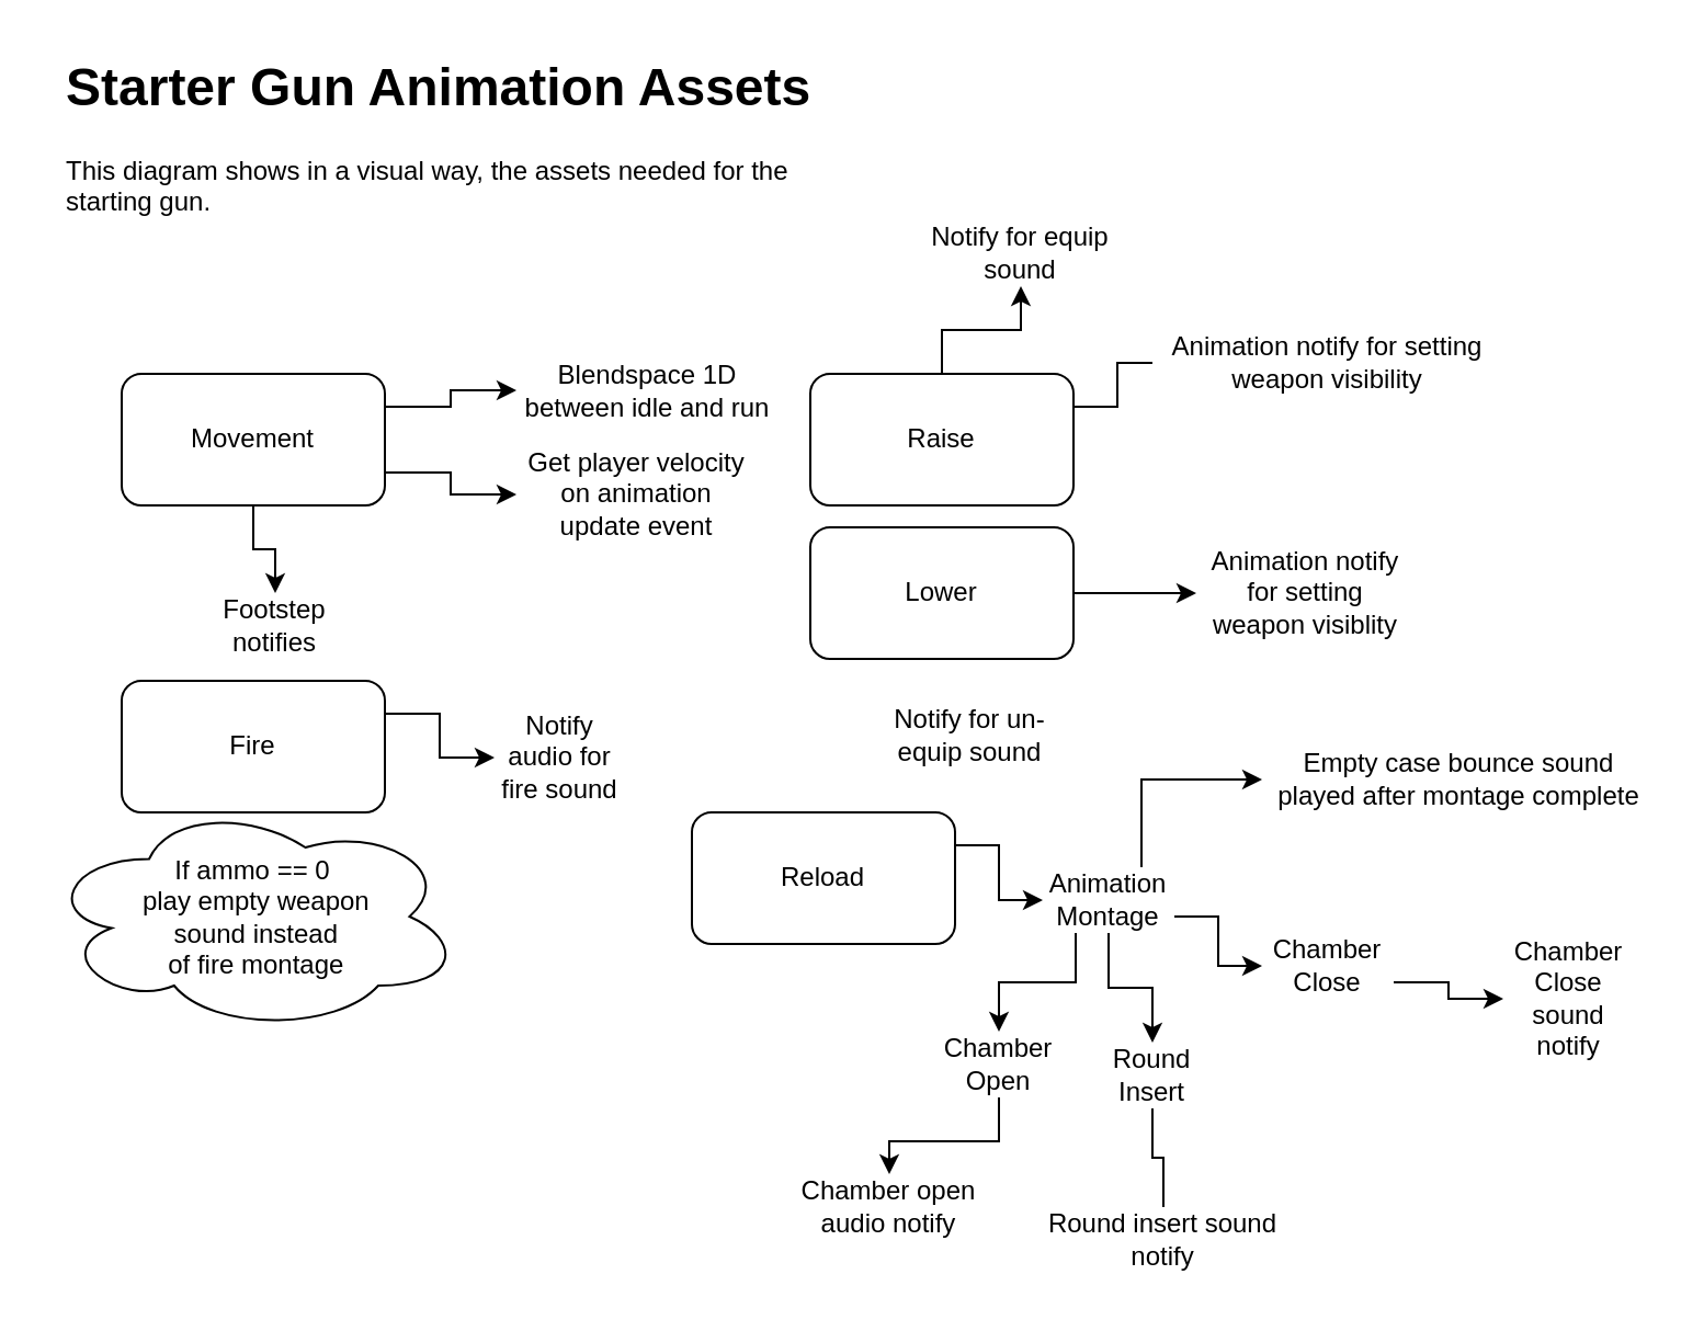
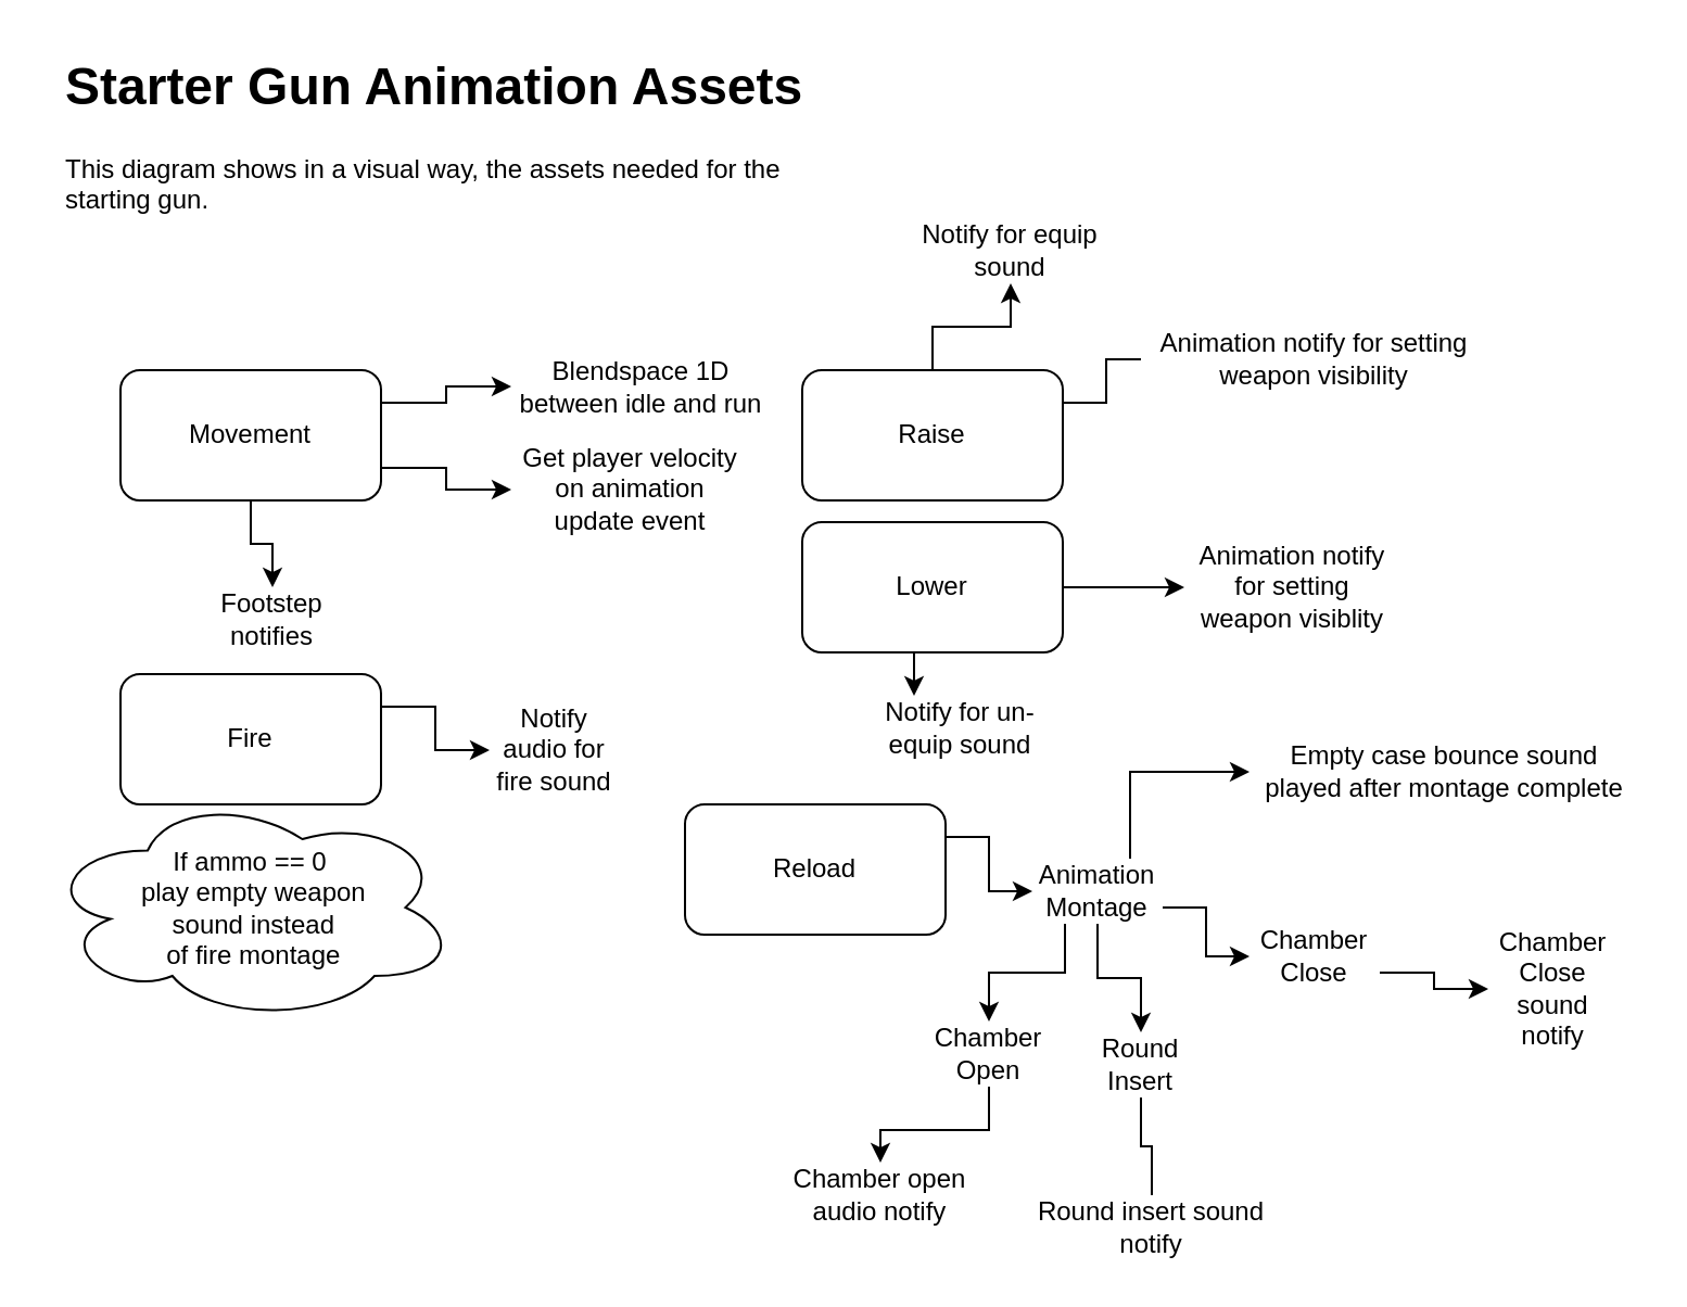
+ <mxCell id="17" style="edgeStyle=orthogonalEdgeStyle;rounded=0;orthogonalLoop=1;jettySize=auto;html=1;exitX=0.5;exitY=1;exitDx=0;exitDy=0;entryX=0.25;entryY=0;entryDx=0;entryDy=0;" edge="1" parent="1" source="18" target="39"><mxGeometry relative="1" as="geometry"><mxPoint x="429.172" y="330" as="targetPoint" /></mxGeometry></mxCell>
